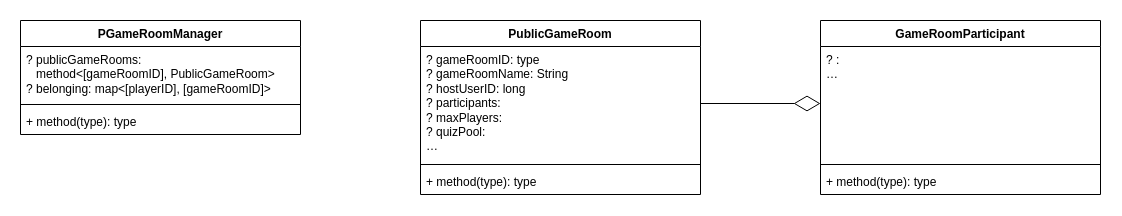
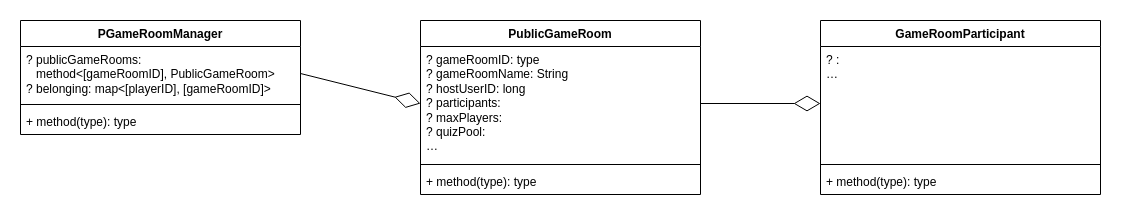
+ <mxCell id="10" value="" style="endArrow=diamondThin;endFill=0;endSize=24;html=1;rounded=0;exitX=1;exitY=0.5;exitDx=0;exitDy=0;entryX=0;entryY=0.5;entryDx=0;entryDy=0;" edge="1" parent="1" source="3" target="7"><mxGeometry width="160" relative="1" as="geometry"><mxPoint x="140" y="170" as="sourcePoint" /><mxPoint x="300" y="170" as="targetPoint" /></mxGeometry></mxCell>
